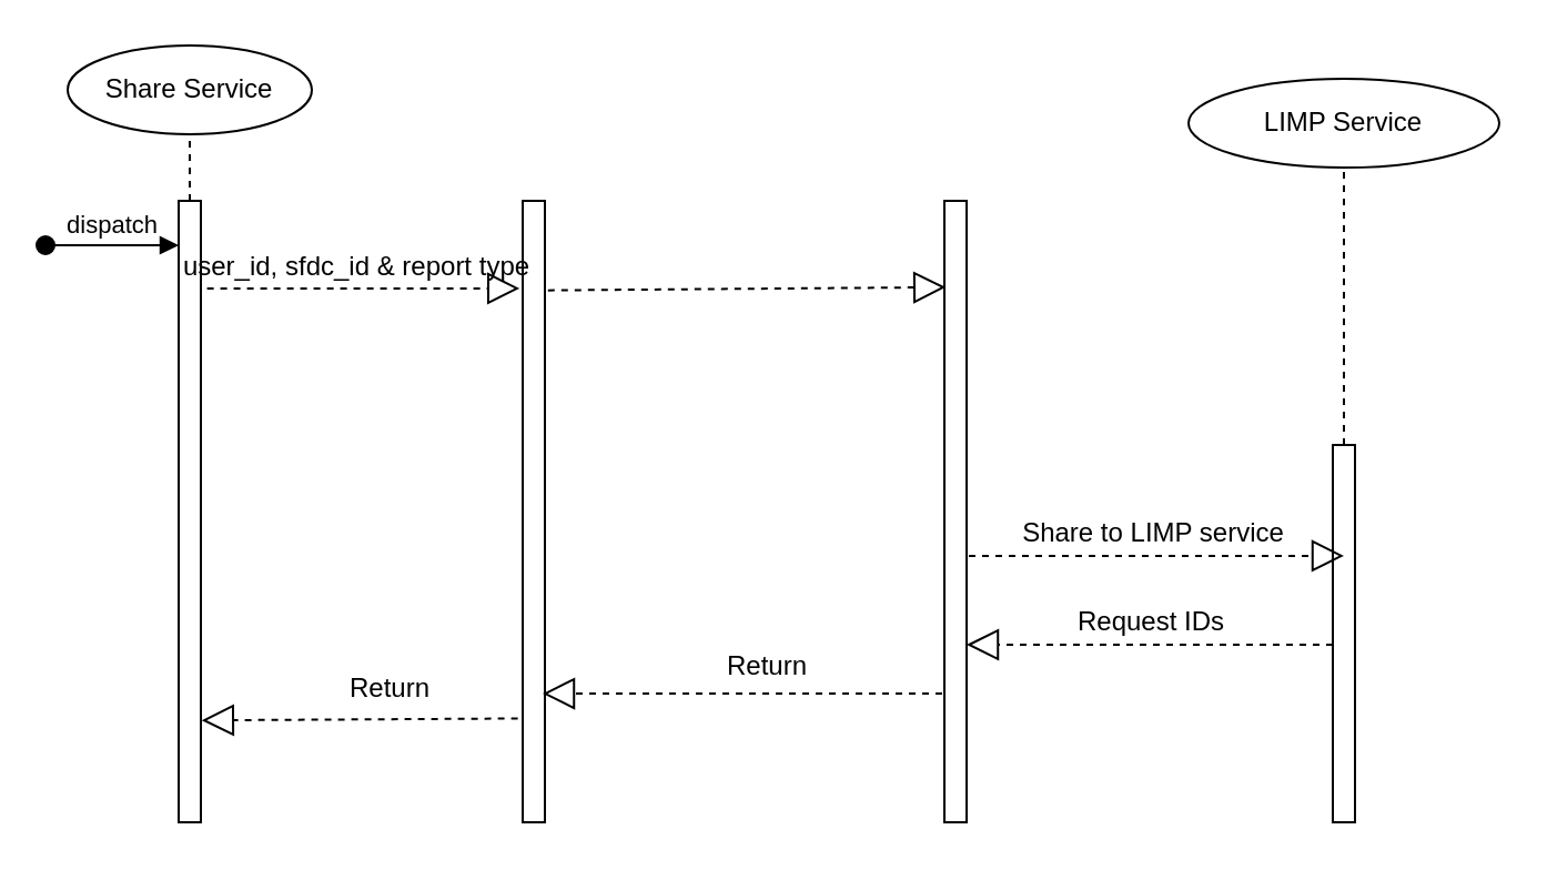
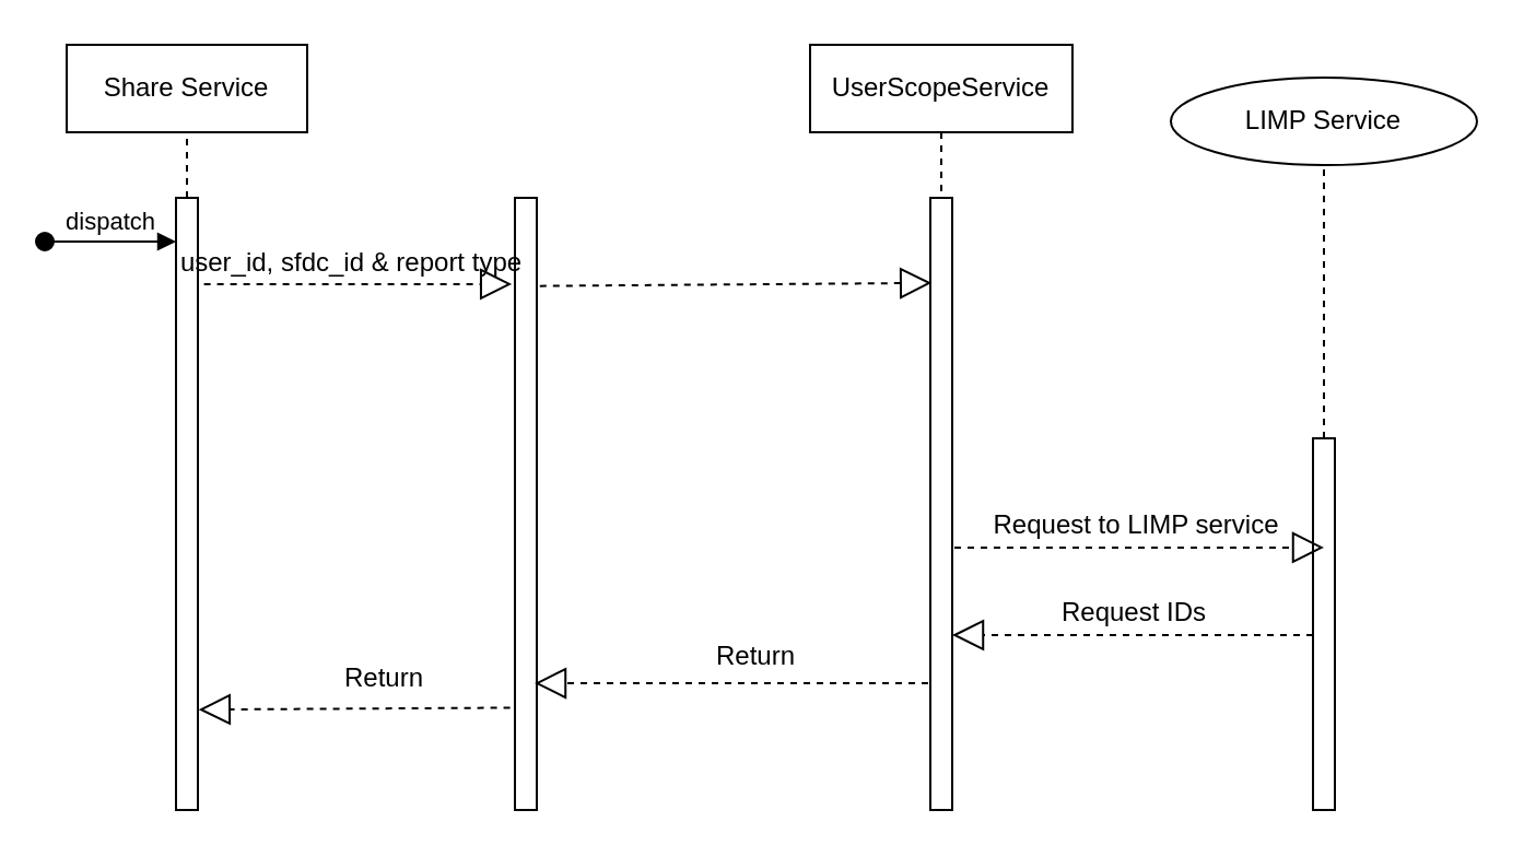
- <mxCell id="2" value="Share Service" style="ellipse;whiteSpace=wrap;html=1;" parent="1" vertex="1"><mxGeometry x="30" y="20" width="110" height="40" as="geometry" /></mxCell>
+ <mxCell id="2" value="Share Service" style="whiteSpace=wrap;html=1;rounded=0;" parent="1" vertex="1"><mxGeometry x="30" y="20" width="110" height="40" as="geometry" /></mxCell>
+ <mxCell id="4" value="UserScopeService" style="shape=umlLifeline;perimeter=lifelinePerimeter;whiteSpace=wrap;html=1;container=1;collapsible=0;recursiveResize=0;outlineConnect=0;" parent="1" vertex="1"><mxGeometry x="370" y="20" width="120" height="70" as="geometry" /></mxCell>
- <mxCell id="16" value="Share to LIMP service" style="text;html=1;align=center;verticalAlign=middle;resizable=0;points=[];autosize=1;strokeColor=none;" parent="1" vertex="1"><mxGeometry x="444" y="230" width="150" height="20" as="geometry" /></mxCell>
+ <mxCell id="16" value="Request to LIMP service" style="text;html=1;align=center;verticalAlign=middle;resizable=0;points=[];autosize=1;strokeColor=none;" parent="1" vertex="1"><mxGeometry x="444" y="230" width="150" height="20" as="geometry" /></mxCell>
